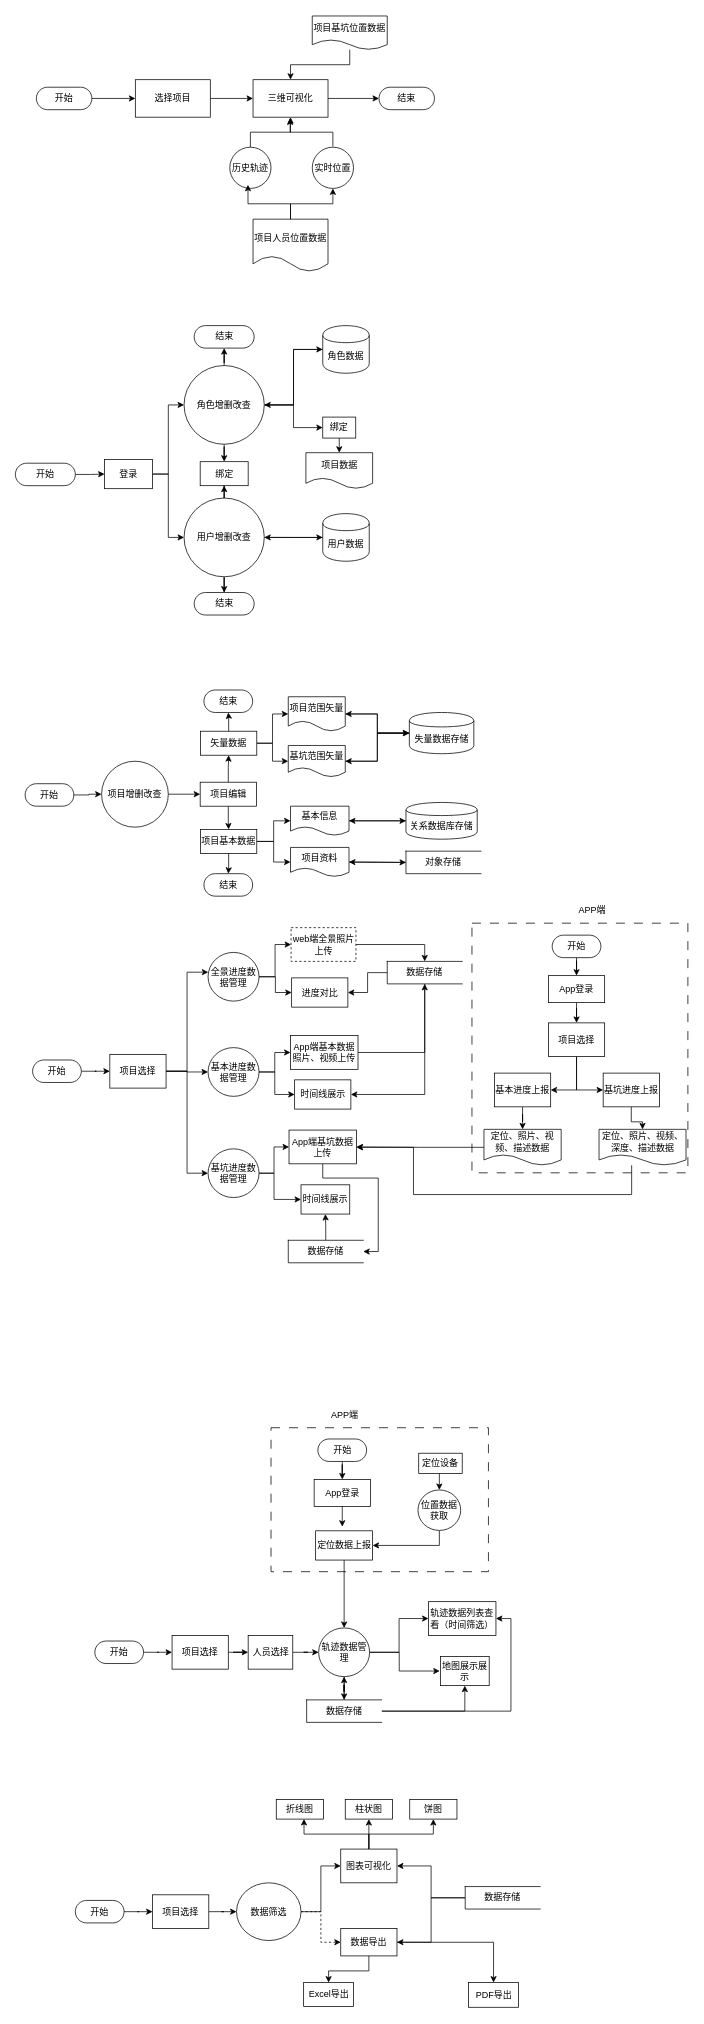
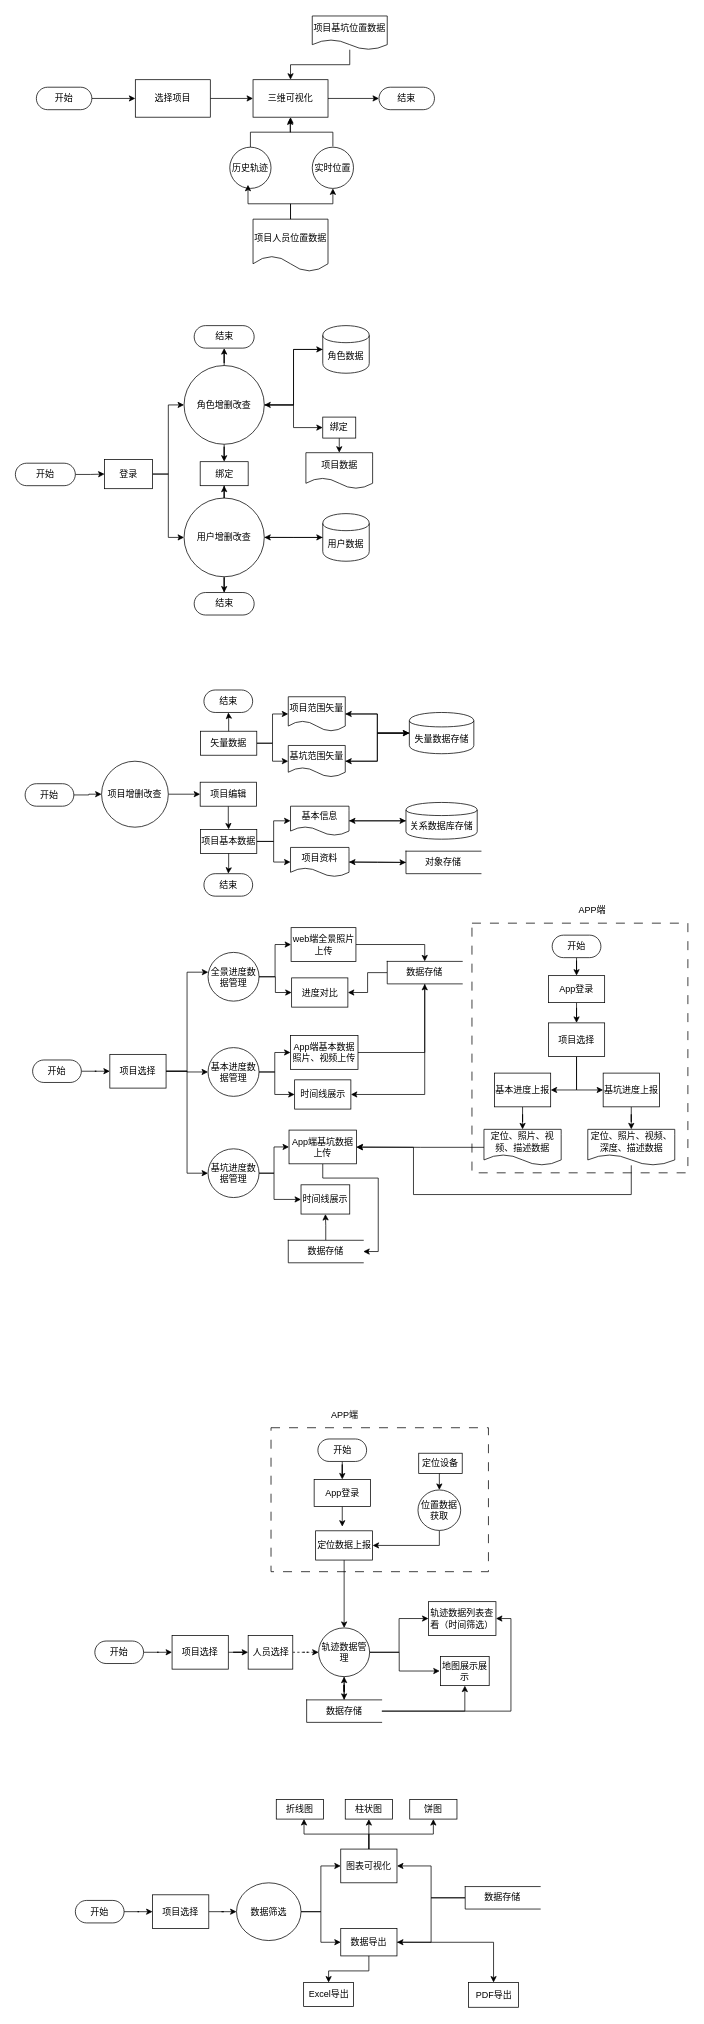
- <mxCell id="48" style="edgeStyle=orthogonalEdgeStyle;rounded=0;orthogonalLoop=1;jettySize=auto;html=1;entryX=0.5;entryY=1;entryDx=0;entryDy=0;" edge="1" parent="1" source="50" target="55"><mxGeometry relative="1" as="geometry" /></mxCell>
- <mxCell id="82" value="web端全景照片上传" style="html=1;dashed=1;whiteSpace=wrap;" vertex="1" parent="1"><mxGeometry x="387.75" y="1236" width="86.5" height="45" as="geometry" /></mxCell>
+ <mxCell id="82" value="web端全景照片上传" style="html=1;dashed=0;whiteSpace=wrap;" vertex="1" parent="1"><mxGeometry x="387.75" y="1236" width="86.5" height="45" as="geometry" /></mxCell>
- <mxCell id="109" value="定位、照片、视频、深度、描述数据" style="shape=document;whiteSpace=wrap;html=1;boundedLbl=1;dashed=0;flipH=1;" vertex="1" parent="1"><mxGeometry x="798.5" y="1505" width="116" height="48" as="geometry" /></mxCell>
+ <mxCell id="109" value="定位、照片、视频、深度、描述数据" style="shape=document;whiteSpace=wrap;html=1;boundedLbl=1;dashed=0;flipH=1;" vertex="1" parent="1"><mxGeometry x="783.5" y="1505" width="116" height="48" as="geometry" /></mxCell>
- <mxCell id="138" style="edgeStyle=orthogonalEdgeStyle;rounded=0;orthogonalLoop=1;jettySize=auto;html=1;entryX=0;entryY=0.5;entryDx=0;entryDy=0;" edge="1" parent="1" source="139" target="127"><mxGeometry relative="1" as="geometry" /></mxCell>
+ <mxCell id="138" style="edgeStyle=orthogonalEdgeStyle;rounded=0;orthogonalLoop=1;jettySize=auto;html=1;entryX=0;entryY=0.5;entryDx=0;entryDy=0;dashed=1;" edge="1" parent="1" source="139" target="127"><mxGeometry relative="1" as="geometry" /></mxCell>
- <mxCell id="155" style="edgeStyle=orthogonalEdgeStyle;rounded=0;orthogonalLoop=1;jettySize=auto;html=1;entryX=0;entryY=0.5;entryDx=0;entryDy=0;dashed=1;" edge="1" parent="1" source="156" target="159"><mxGeometry relative="1" as="geometry" /></mxCell>
+ <mxCell id="155" style="edgeStyle=orthogonalEdgeStyle;rounded=0;orthogonalLoop=1;jettySize=auto;html=1;entryX=0;entryY=0.5;entryDx=0;entryDy=0;" edge="1" parent="1" source="156" target="159"><mxGeometry relative="1" as="geometry" /></mxCell>
